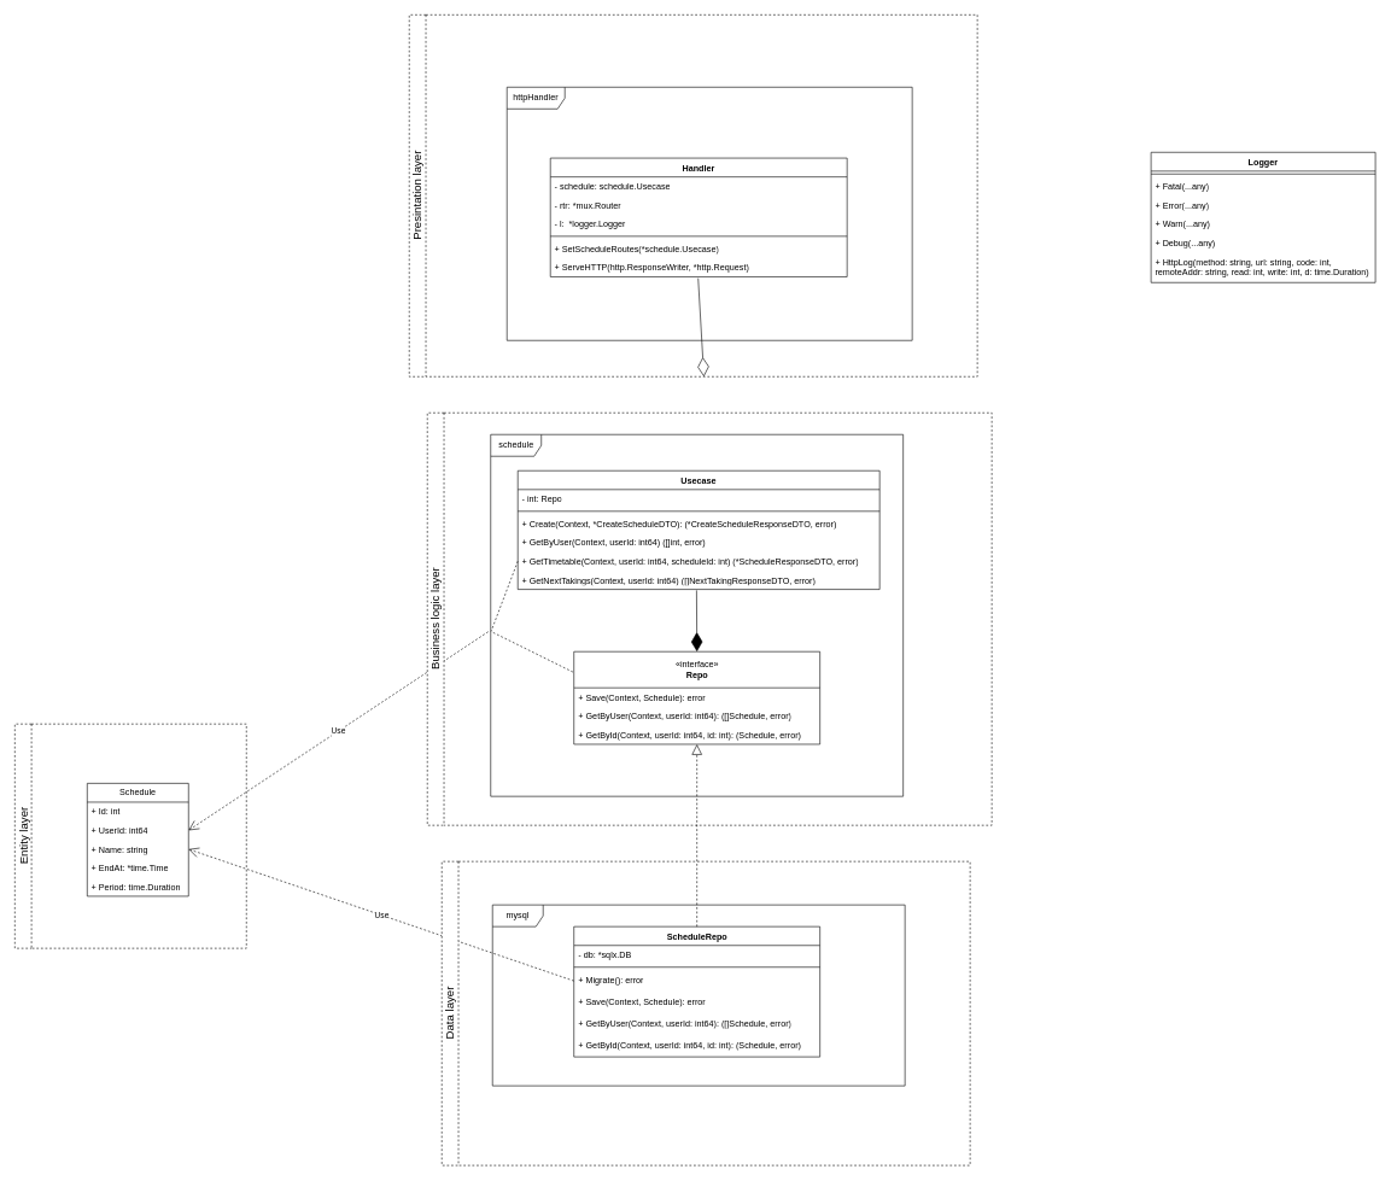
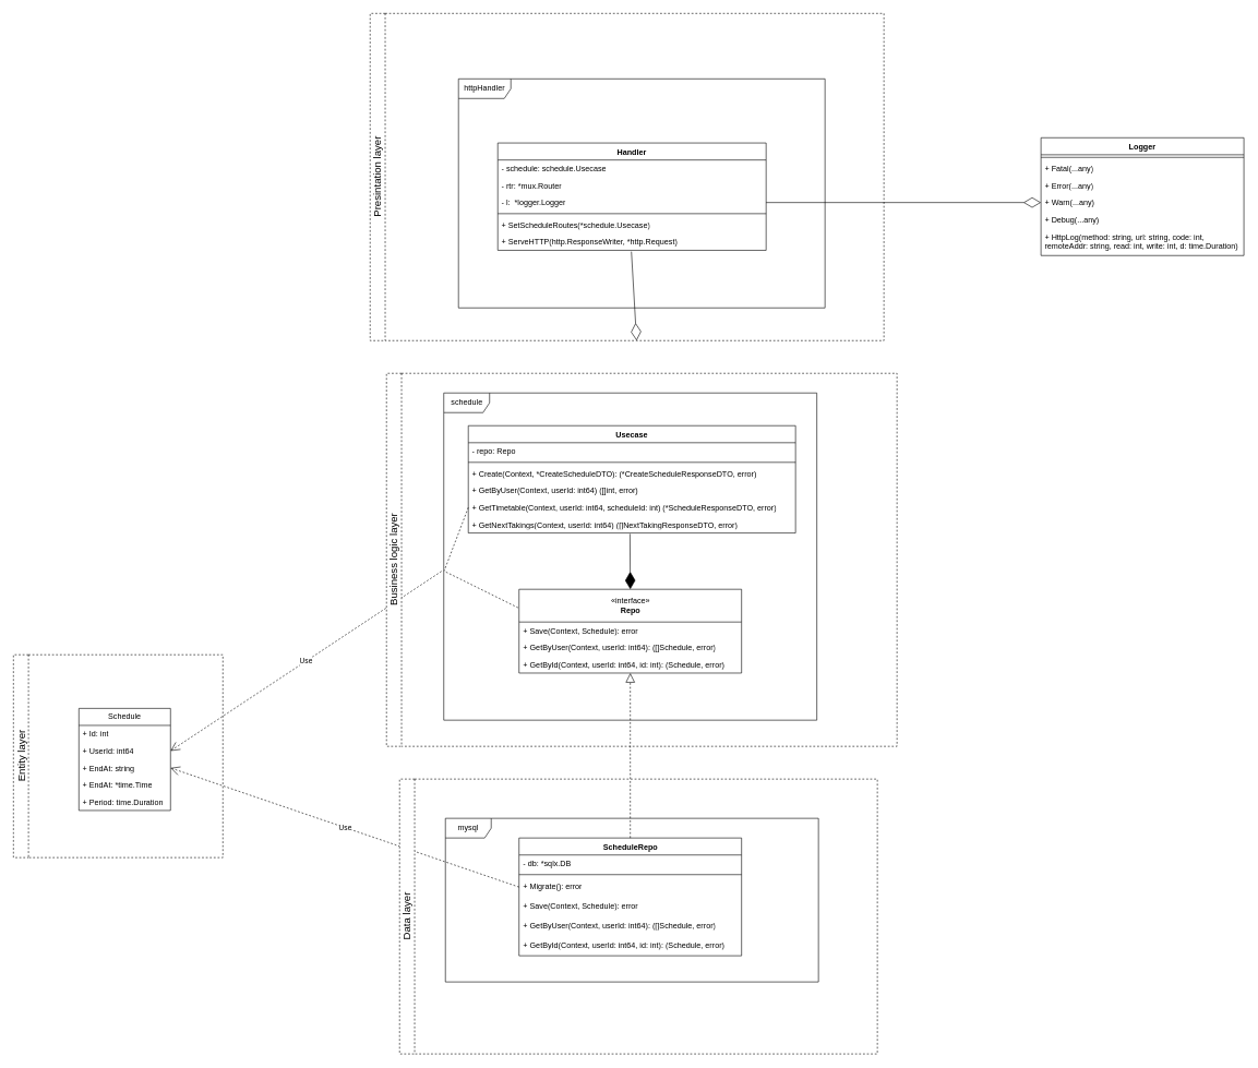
+ <mxCell id="40" value="" style="endArrow=diamondThin;endFill=0;endSize=24;html=1;rounded=0;exitX=1;exitY=0.5;exitDx=0;exitDy=0;entryX=0;entryY=0.5;entryDx=0;entryDy=0;" parent="1" source="29" target="37" edge="1"><mxGeometry width="160" relative="1" as="geometry"><mxPoint x="1340" y="700" as="sourcePoint" /><mxPoint x="1500" y="700" as="targetPoint" /></mxGeometry></mxCell>
- <mxCell id="46" value="- int: Repo" style="text;strokeColor=none;fillColor=none;align=left;verticalAlign=top;spacingLeft=4;spacingRight=4;overflow=hidden;rotatable=0;points=[[0,0.5],[1,0.5]];portConstraint=eastwest;whiteSpace=wrap;html=1;" parent="45" vertex="1"><mxGeometry y="26" width="500" height="26" as="geometry" /></mxCell>
+ <mxCell id="46" value="- repo: Repo" style="text;strokeColor=none;fillColor=none;align=left;verticalAlign=top;spacingLeft=4;spacingRight=4;overflow=hidden;rotatable=0;points=[[0,0.5],[1,0.5]];portConstraint=eastwest;whiteSpace=wrap;html=1;" parent="45" vertex="1"><mxGeometry y="26" width="500" height="26" as="geometry" /></mxCell>
- <mxCell id="18" value="+ Name: string" style="text;strokeColor=none;fillColor=none;align=left;verticalAlign=top;spacingLeft=4;spacingRight=4;overflow=hidden;rotatable=0;points=[[0,0.5],[1,0.5]];portConstraint=eastwest;whiteSpace=wrap;html=1;" parent="15" vertex="1"><mxGeometry y="78" width="140" height="26" as="geometry" /></mxCell>
+ <mxCell id="18" value="+ EndAt: string" style="text;strokeColor=none;fillColor=none;align=left;verticalAlign=top;spacingLeft=4;spacingRight=4;overflow=hidden;rotatable=0;points=[[0,0.5],[1,0.5]];portConstraint=eastwest;whiteSpace=wrap;html=1;" parent="15" vertex="1"><mxGeometry y="78" width="140" height="26" as="geometry" /></mxCell>
